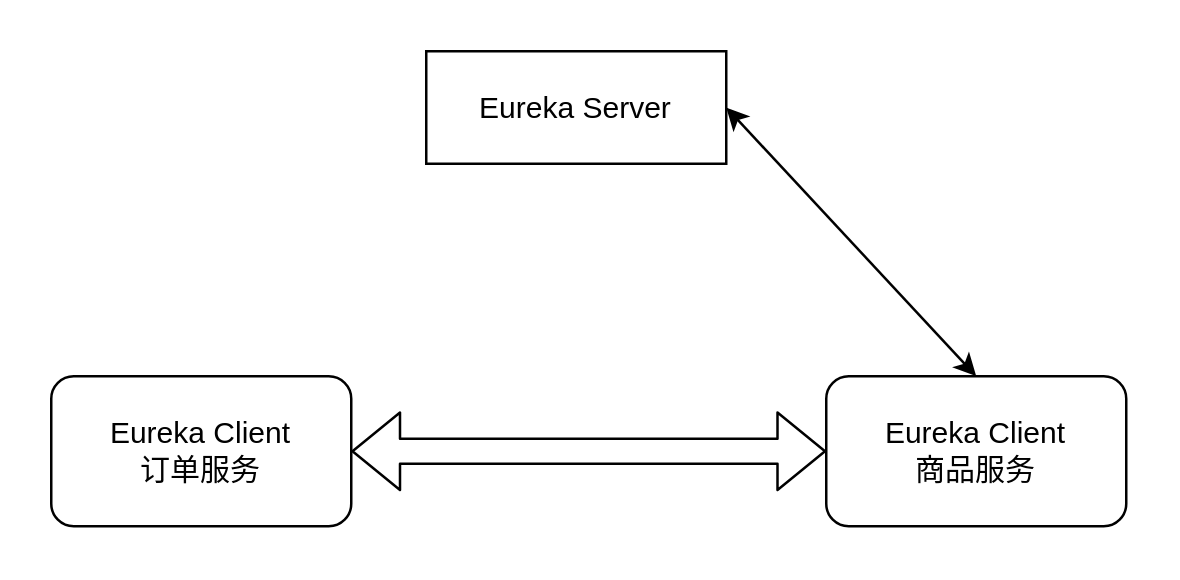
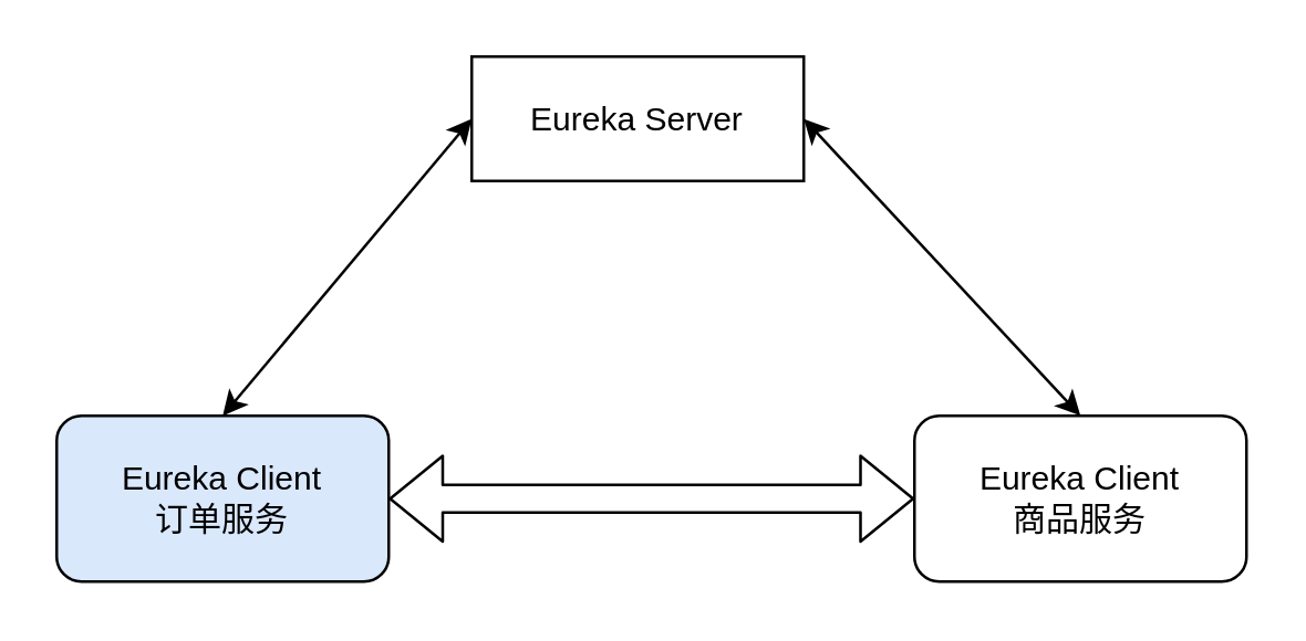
+ <mxCell id="2" style="edgeStyle=none;rounded=0;orthogonalLoop=1;jettySize=auto;html=1;entryX=0.5;entryY=0;entryDx=0;entryDy=0;exitX=0;exitY=0.5;exitDx=0;exitDy=0;startArrow=classic;startFill=1;" edge="1" parent="1" source="4" target="5"><mxGeometry relative="1" as="geometry" /></mxCell>
- <mxCell id="5" value="Eureka Client&lt;br&gt;订单服务" style="rounded=1;whiteSpace=wrap;html=1;" vertex="1" parent="1"><mxGeometry x="20" y="150" width="120" height="60" as="geometry" /></mxCell>
+ <mxCell id="5" value="Eureka Client&lt;br&gt;订单服务" style="rounded=1;whiteSpace=wrap;html=1;fillColor=#dae8fc;" vertex="1" parent="1"><mxGeometry x="20" y="150" width="120" height="60" as="geometry" /></mxCell>
